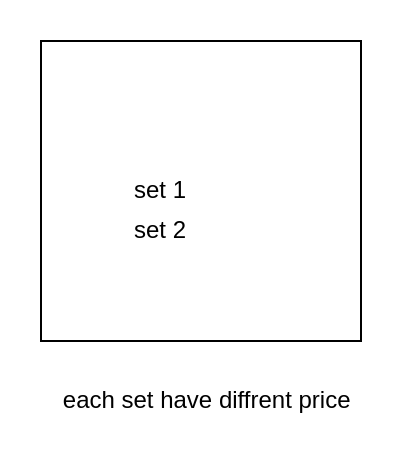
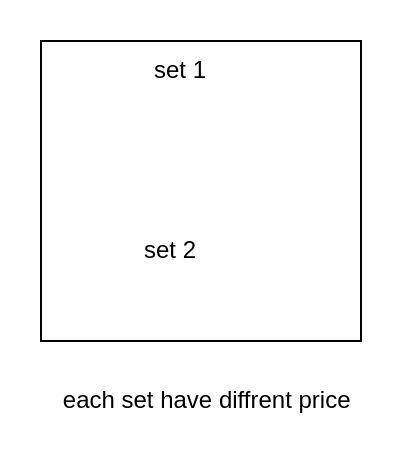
- <mxCell id="3" value="set 1" style="text;html=1;strokeColor=none;fillColor=none;align=center;verticalAlign=middle;whiteSpace=wrap;rounded=0;" vertex="1" parent="1"><mxGeometry x="60" y="85" width="40" height="20" as="geometry" /></mxCell>
+ <mxCell id="3" value="set 1" style="text;html=1;strokeColor=none;fillColor=none;align=center;verticalAlign=middle;whiteSpace=wrap;rounded=0;" vertex="1" parent="1"><mxGeometry x="70" y="25" width="40" height="20" as="geometry" /></mxCell>
- <mxCell id="4" value="set 2" style="text;html=1;strokeColor=none;fillColor=none;align=center;verticalAlign=middle;whiteSpace=wrap;rounded=0;" vertex="1" parent="1"><mxGeometry x="60" y="105" width="40" height="20" as="geometry" /></mxCell>
+ <mxCell id="4" value="set 2" style="text;html=1;strokeColor=none;fillColor=none;align=center;verticalAlign=middle;whiteSpace=wrap;rounded=0;" vertex="1" parent="1"><mxGeometry x="65" y="115" width="40" height="20" as="geometry" /></mxCell>
